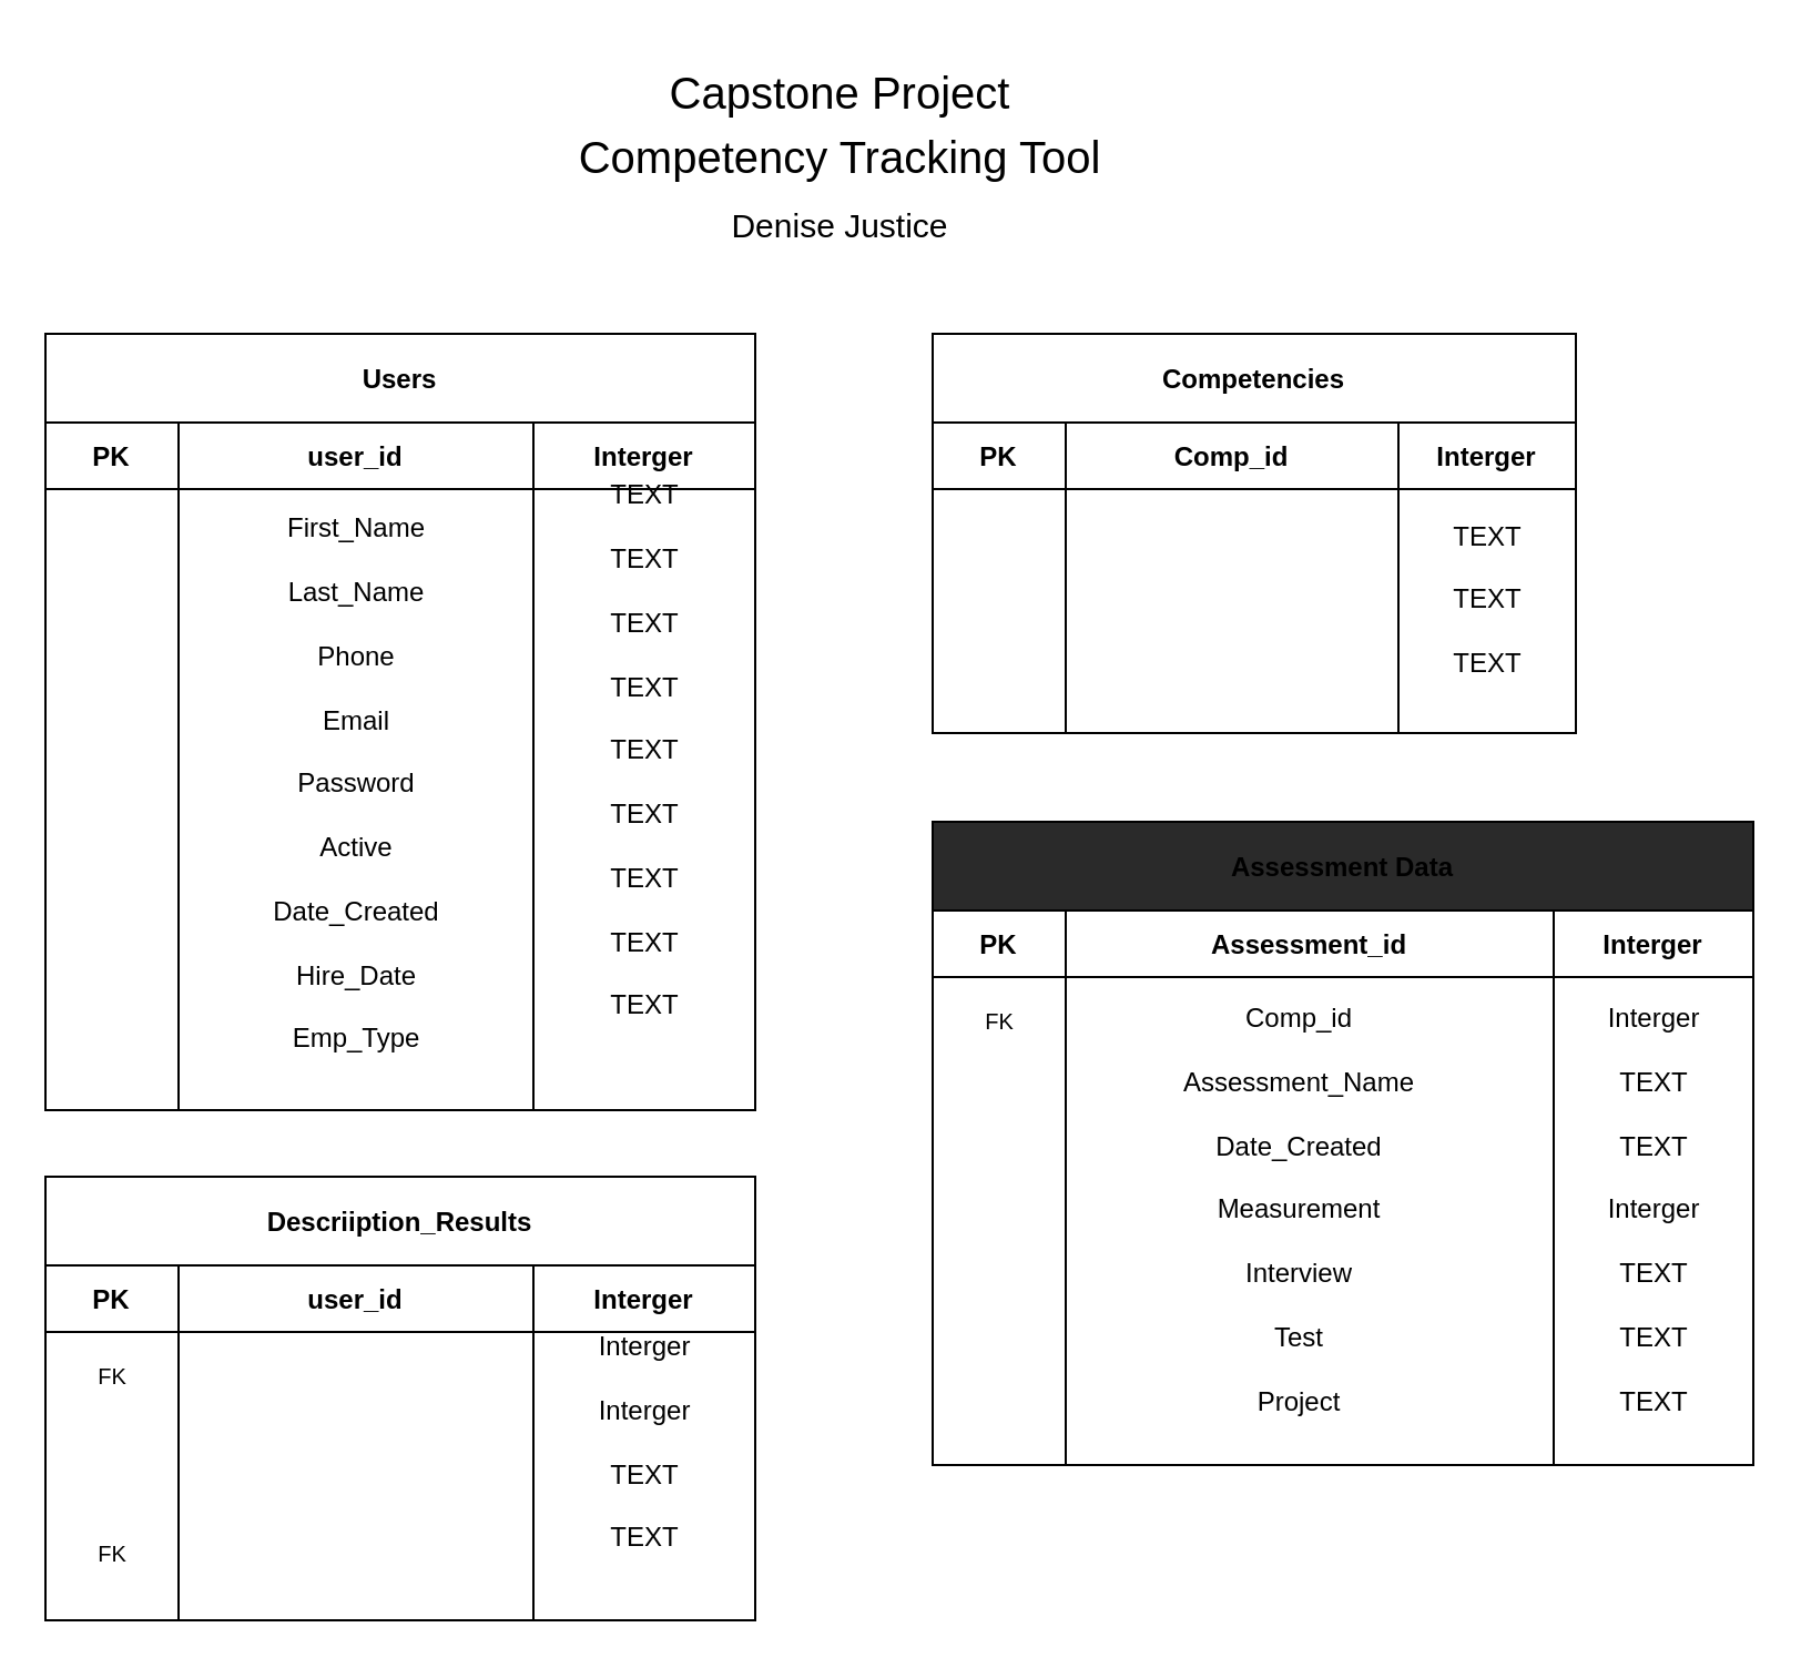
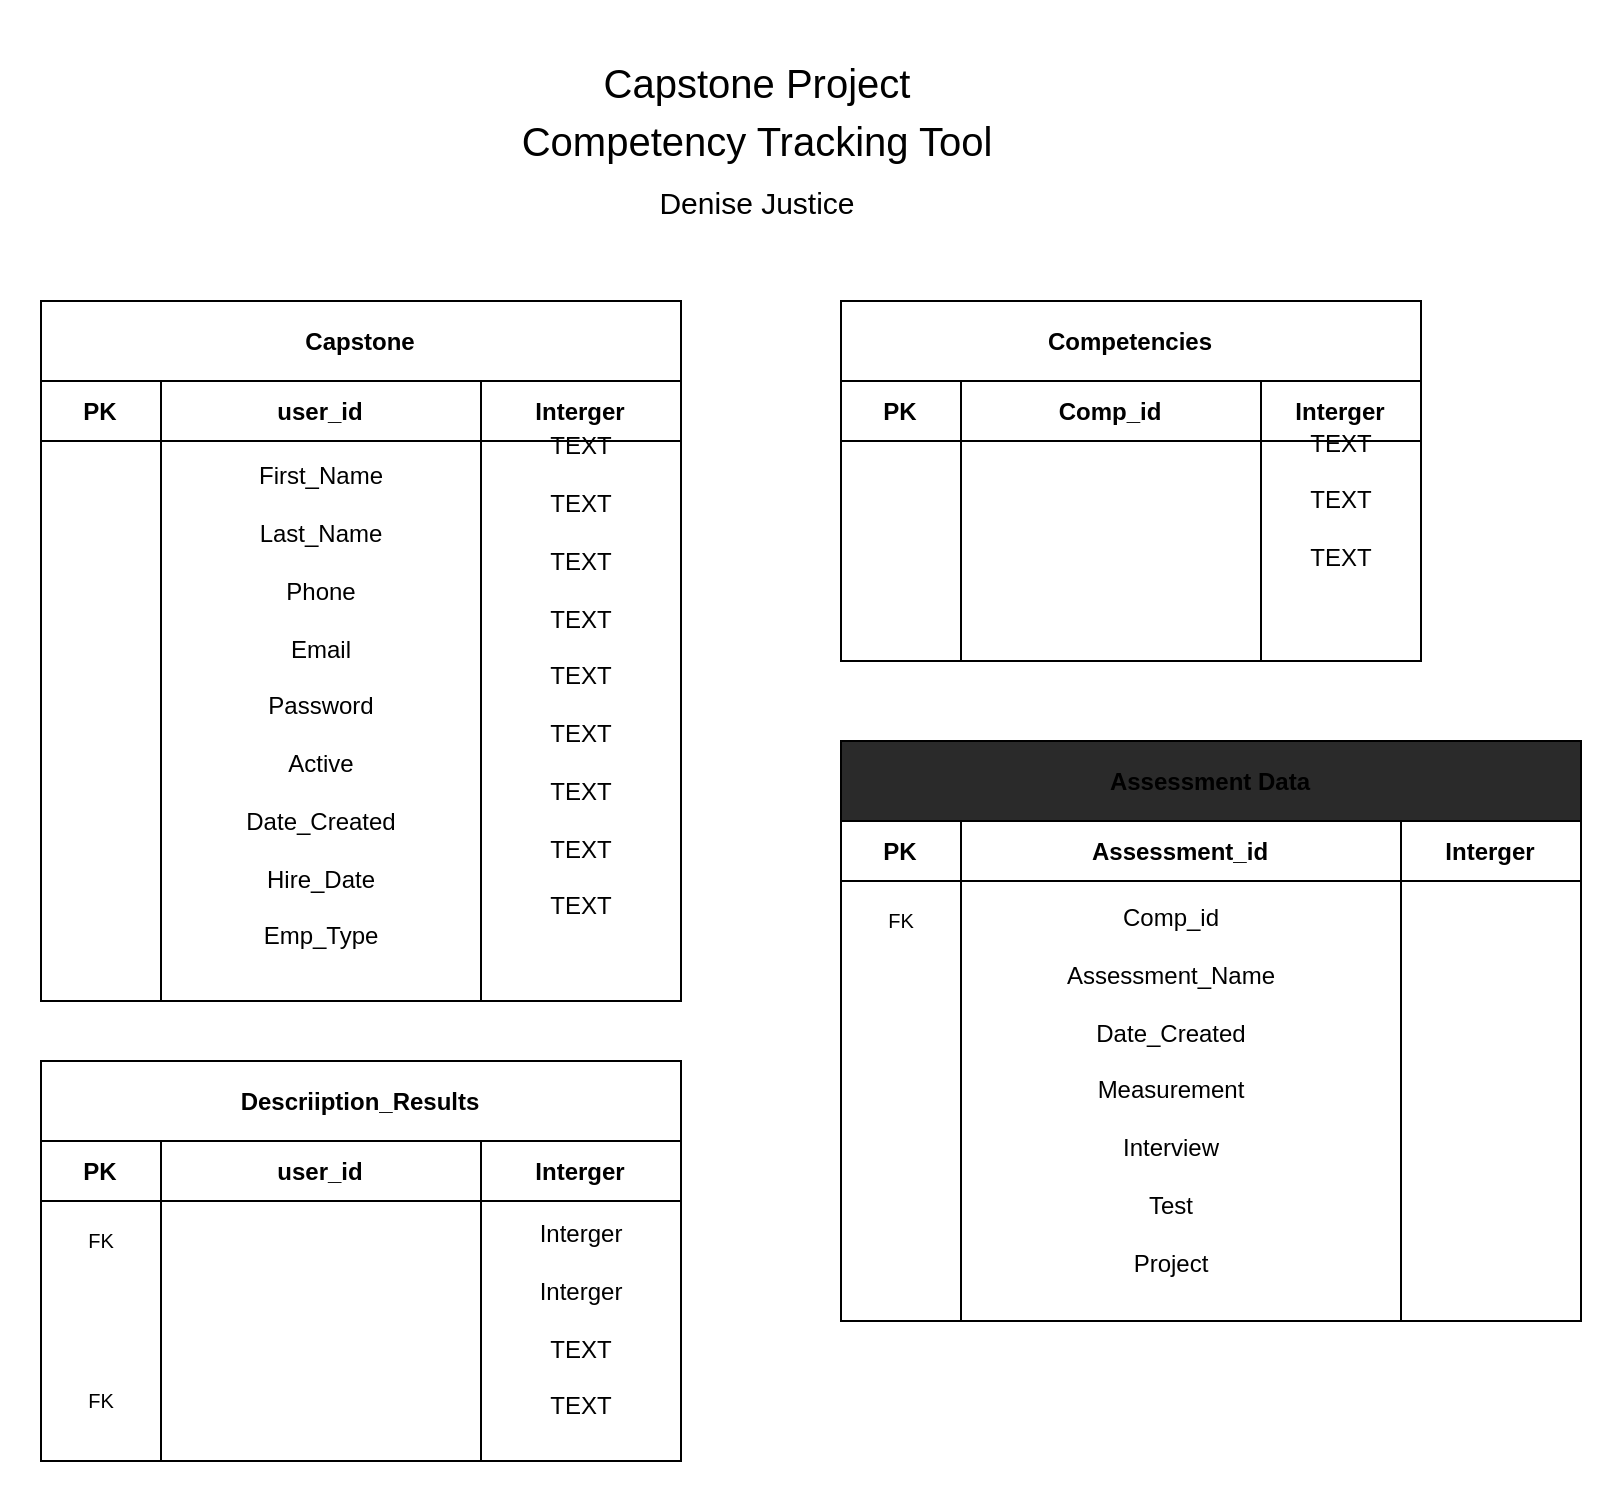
- <mxCell id="2" value="Users" style="swimlane;childLayout=stackLayout;resizeParent=1;resizeParentMax=0;startSize=40;" parent="1" vertex="1"><mxGeometry x="20" y="150" width="320" height="350" as="geometry" /></mxCell>
+ <mxCell id="2" value="Capstone" style="swimlane;childLayout=stackLayout;resizeParent=1;resizeParentMax=0;startSize=40;" parent="1" vertex="1"><mxGeometry x="20" y="150" width="320" height="350" as="geometry" /></mxCell>
- <mxCell id="12" value="TEXT&lt;br&gt;&lt;br&gt;TEXT&lt;br&gt;&lt;br&gt;TEXT" style="text;html=1;align=center;verticalAlign=middle;resizable=0;points=[];autosize=1;strokeColor=none;fillColor=none;" parent="11" vertex="1"><mxGeometry x="15" y="40" width="50" height="80" as="geometry" /></mxCell>
+ <mxCell id="12" value="TEXT&lt;br&gt;&lt;br&gt;TEXT&lt;br&gt;&lt;br&gt;TEXT" style="text;html=1;align=center;verticalAlign=middle;resizable=0;points=[];autosize=1;strokeColor=none;fillColor=none;" parent="11" vertex="1"><mxGeometry x="15" y="20" width="50" height="80" as="geometry" /></mxCell>
- <mxCell id="24" value="Interger&lt;br&gt;&lt;br&gt;TEXT&lt;br&gt;&lt;br&gt;TEXT&lt;br&gt;&lt;br&gt;Interger&lt;br&gt;&lt;br&gt;TEXT&lt;br&gt;&lt;br&gt;TEXT&lt;br&gt;&lt;br&gt;TEXT" style="text;html=1;align=center;verticalAlign=middle;resizable=0;points=[];autosize=1;strokeColor=none;fillColor=none;" parent="23" vertex="1"><mxGeometry x="15" y="40" width="60" height="190" as="geometry" /></mxCell>
- <mxCell id="18" value="Interger&lt;br&gt;&lt;br&gt;Interger&lt;br&gt;&lt;br&gt;TEXT&lt;br&gt;&lt;br&gt;TEXT" style="text;html=1;align=center;verticalAlign=middle;resizable=0;points=[];autosize=1;strokeColor=none;fillColor=none;" parent="17" vertex="1"><mxGeometry x="20" y="30" width="60" height="100" as="geometry" /></mxCell>
+ <mxCell id="18" value="Interger&lt;br&gt;&lt;br&gt;Interger&lt;br&gt;&lt;br&gt;TEXT&lt;br&gt;&lt;br&gt;TEXT" style="text;html=1;align=center;verticalAlign=middle;resizable=0;points=[];autosize=1;strokeColor=none;fillColor=none;" parent="17" vertex="1"><mxGeometry x="20" y="40" width="60" height="100" as="geometry" /></mxCell>
